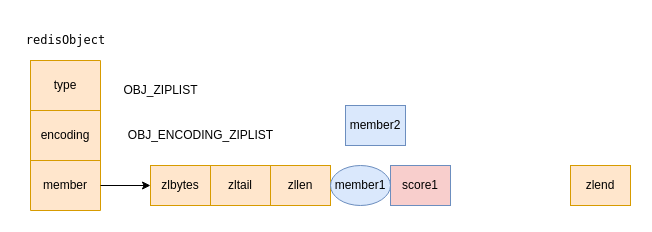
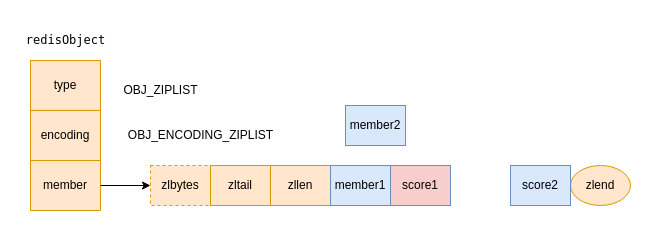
- <mxCell id="10" value="&lt;span&gt;zlbytes&lt;/span&gt;" style="rounded=0;whiteSpace=wrap;html=1;fillColor=#ffe6cc;strokeColor=#d79b00;" vertex="1" parent="1"><mxGeometry x="150" y="165" width="60" height="40" as="geometry" /></mxCell>
+ <mxCell id="10" value="&lt;span&gt;zlbytes&lt;/span&gt;" style="rounded=0;whiteSpace=wrap;html=1;fillColor=#ffe6cc;strokeColor=#d79b00;dashed=1;" vertex="1" parent="1"><mxGeometry x="150" y="165" width="60" height="40" as="geometry" /></mxCell>
- <mxCell id="13" value="&lt;pre&gt;&lt;font face=&quot;Helvetica&quot;&gt;member1&lt;/font&gt;&lt;/pre&gt;" style="ellipse;whiteSpace=wrap;html=1;fillColor=#dae8fc;strokeColor=#6c8ebf;" vertex="1" parent="1"><mxGeometry x="330" y="165" width="60" height="40" as="geometry" /></mxCell>
+ <mxCell id="13" value="&lt;pre&gt;&lt;font face=&quot;Helvetica&quot;&gt;member1&lt;/font&gt;&lt;/pre&gt;" style="rounded=0;whiteSpace=wrap;html=1;fillColor=#dae8fc;strokeColor=#6c8ebf;" vertex="1" parent="1"><mxGeometry x="330" y="165" width="60" height="40" as="geometry" /></mxCell>
+ <mxCell id="17" value="score2" style="rounded=0;whiteSpace=wrap;html=1;fillColor=#dae8fc;strokeColor=#6c8ebf;" vertex="1" parent="1"><mxGeometry x="510" y="165" width="60" height="40" as="geometry" /></mxCell>
- <mxCell id="16" value="&lt;span&gt;zlend&lt;/span&gt;" style="rounded=0;whiteSpace=wrap;html=1;fillColor=#ffe6cc;strokeColor=#d79b00;" vertex="1" parent="1"><mxGeometry x="570" y="165" width="60" height="40" as="geometry" /></mxCell>
+ <mxCell id="16" value="&lt;span&gt;zlend&lt;/span&gt;" style="ellipse;whiteSpace=wrap;html=1;fillColor=#ffe6cc;strokeColor=#d79b00;" vertex="1" parent="1"><mxGeometry x="570" y="165" width="60" height="40" as="geometry" /></mxCell>
